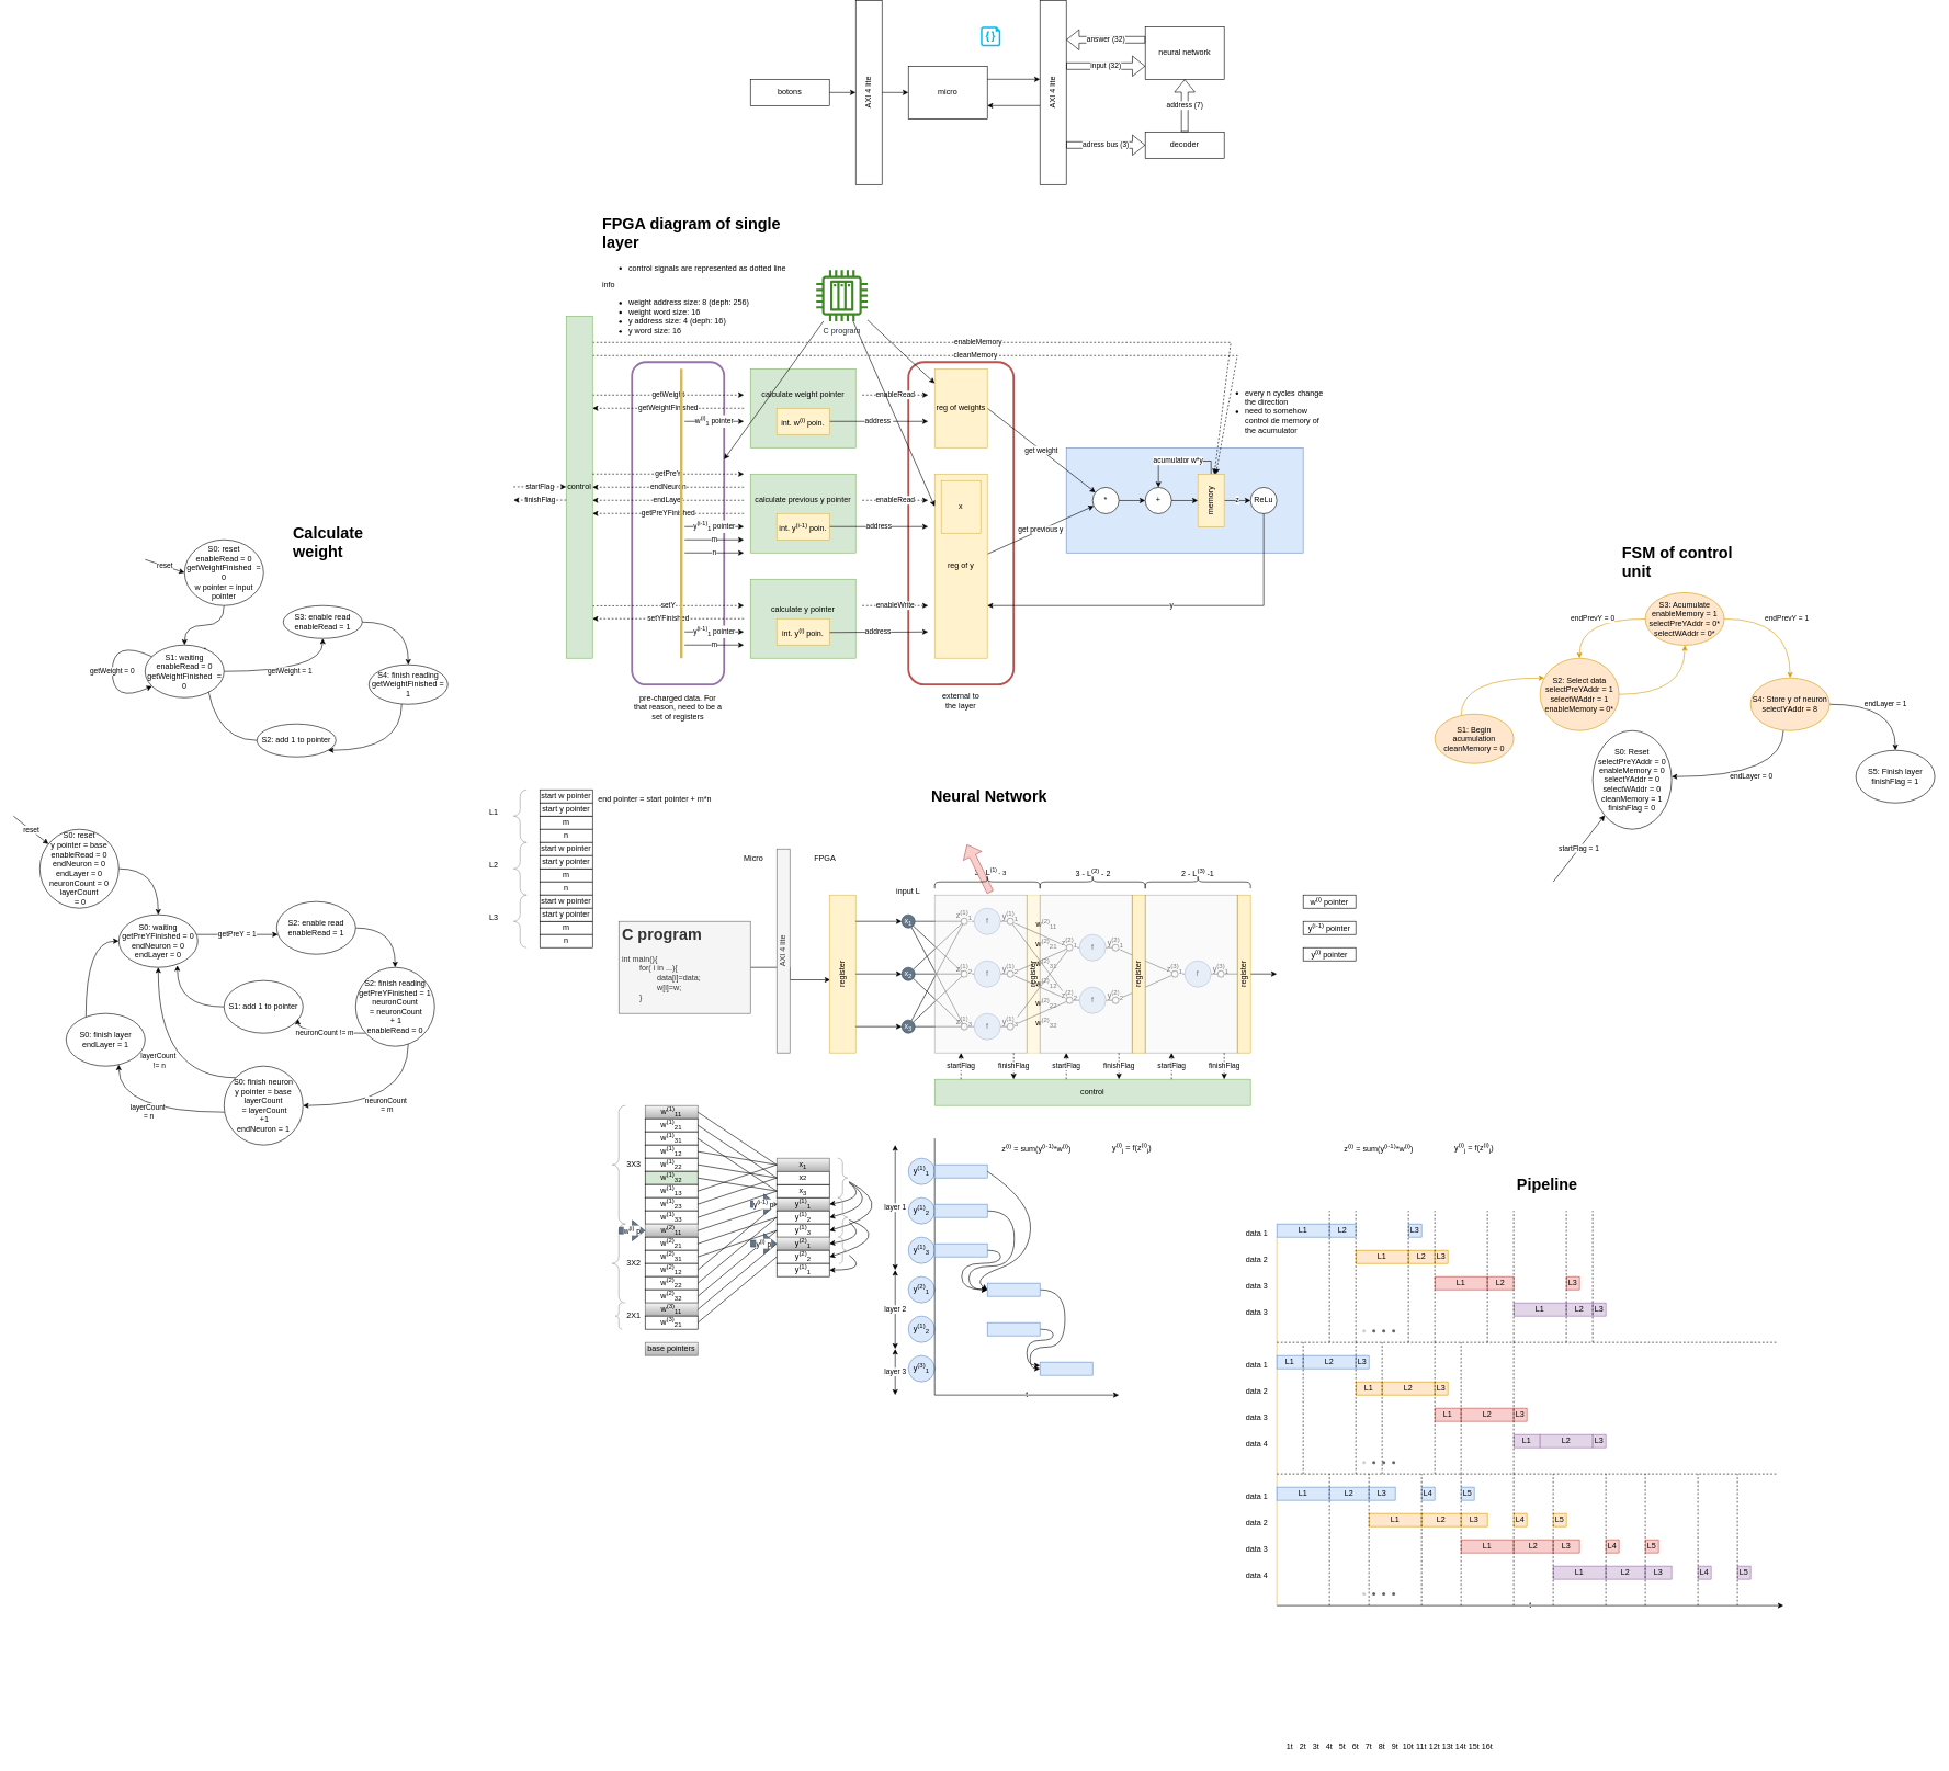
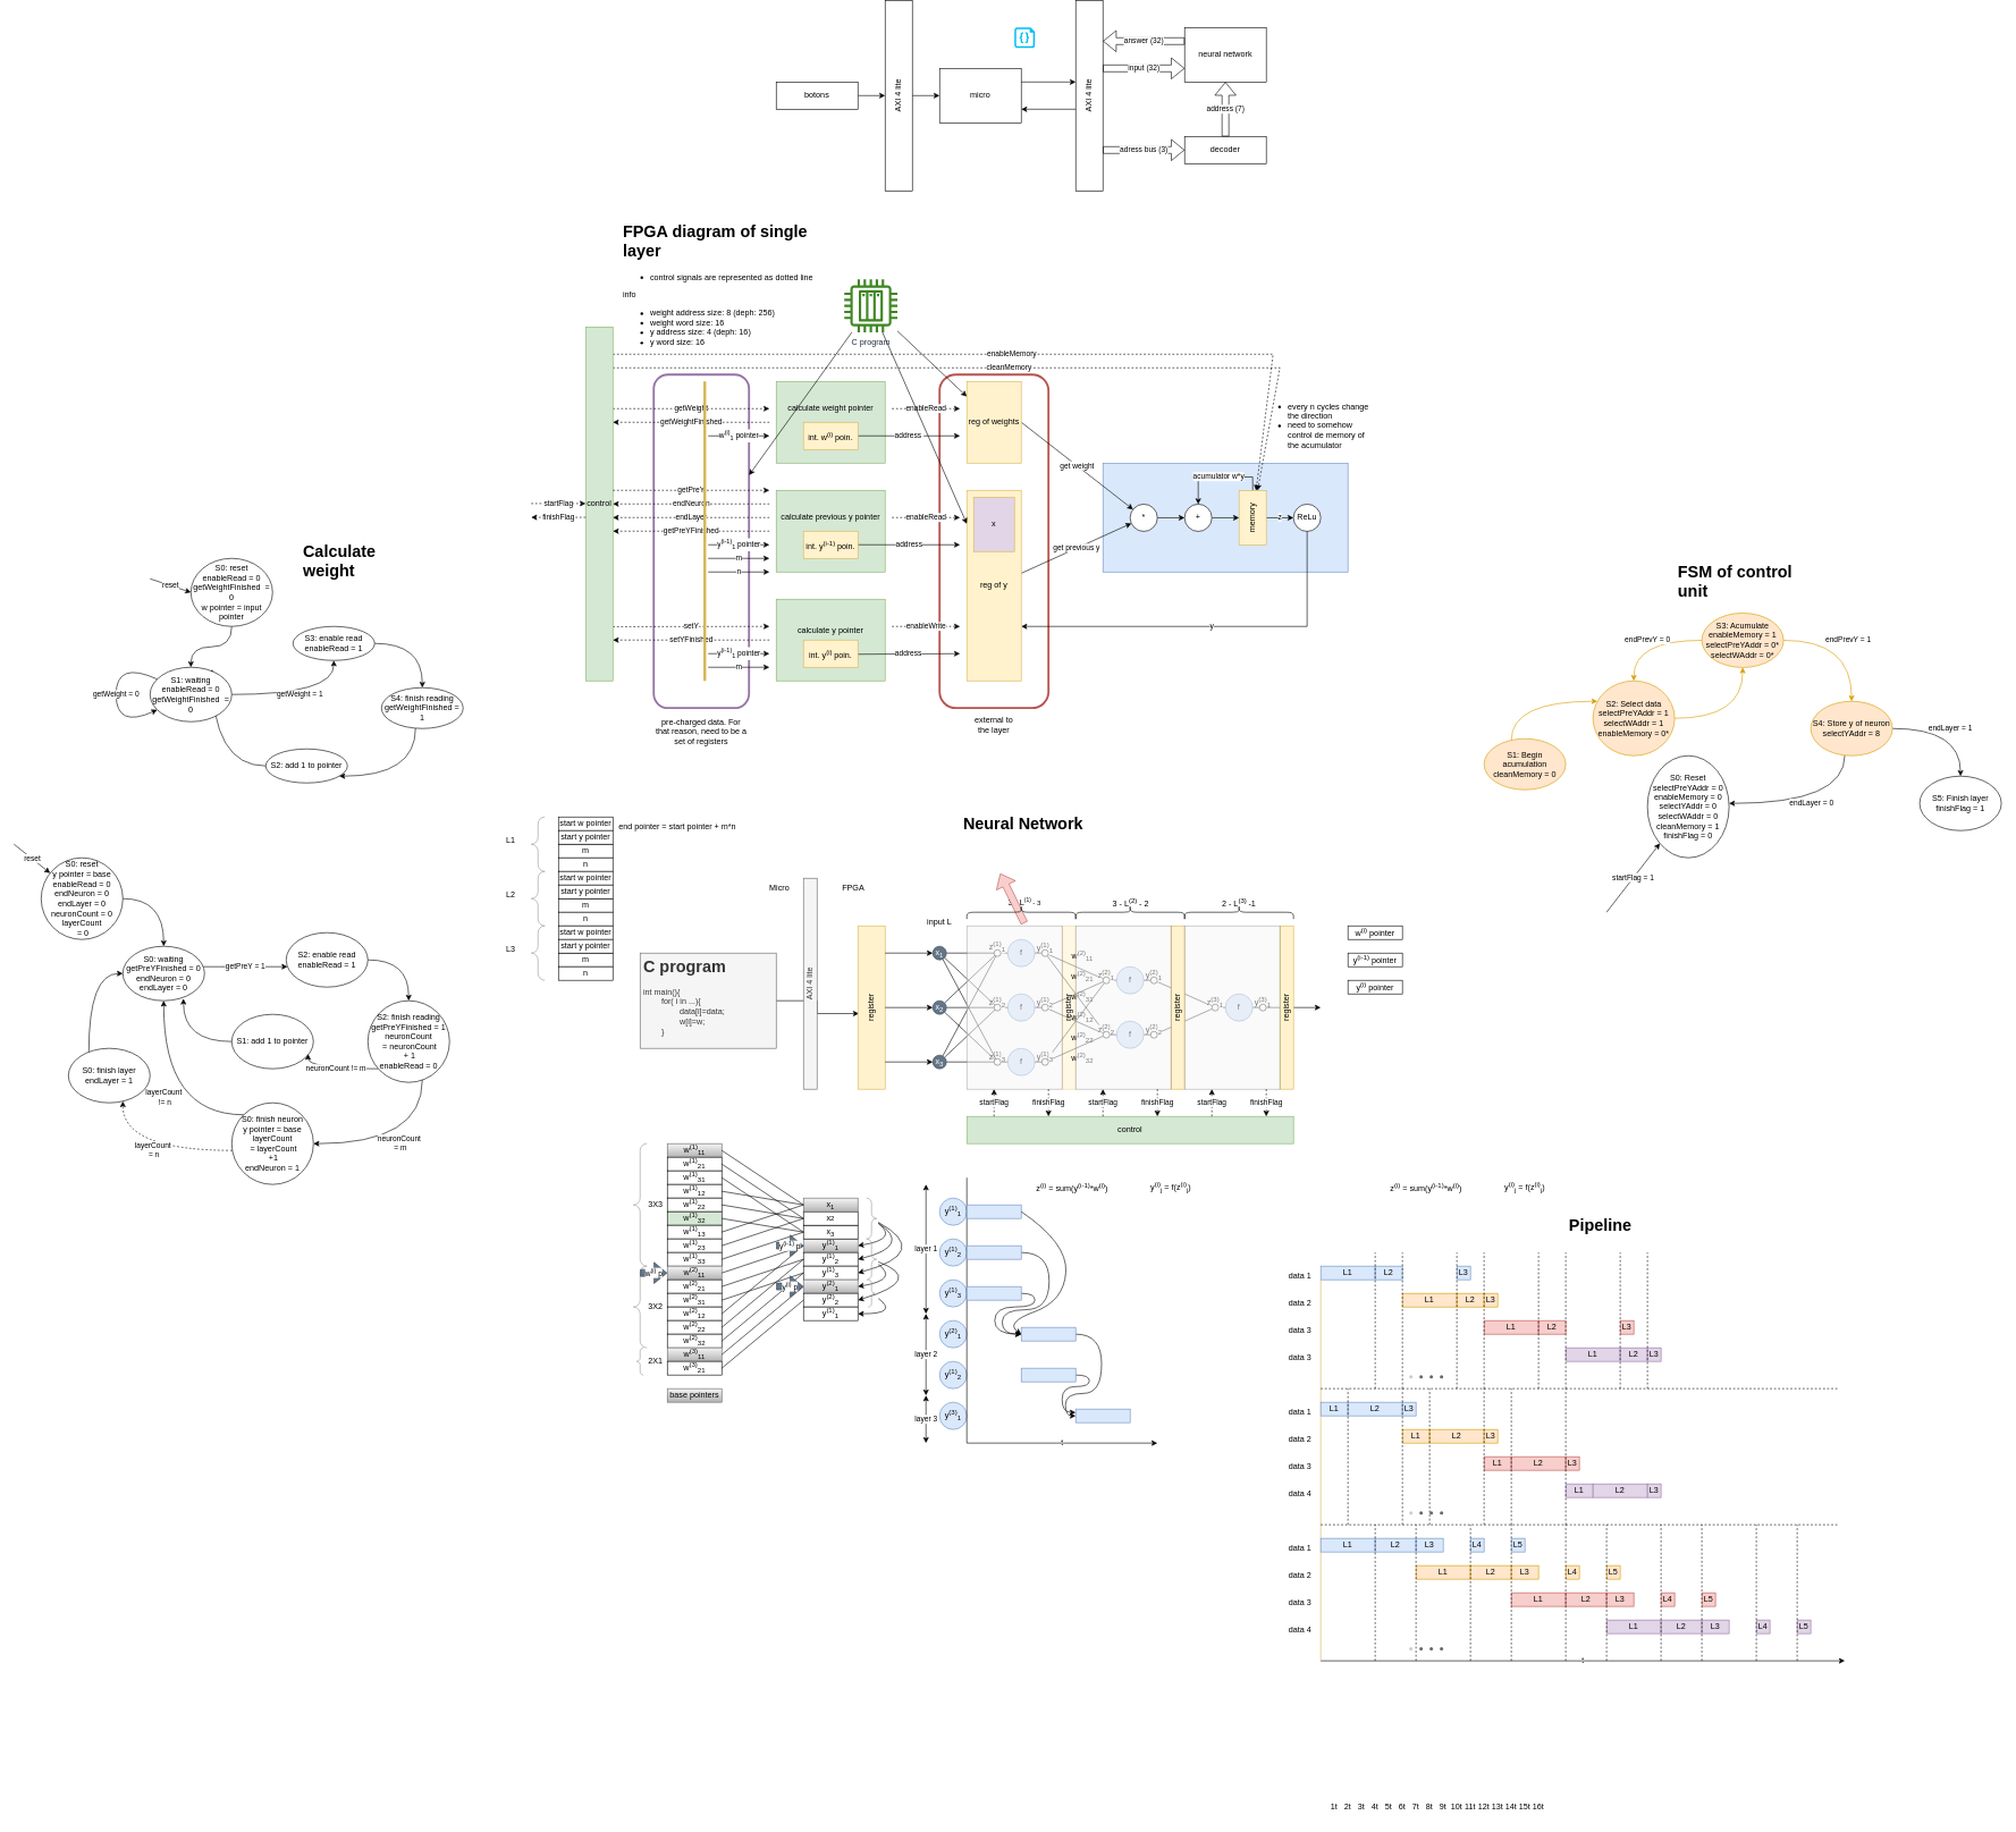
- <mxCell id="322" value="x" style="rounded=0;whiteSpace=wrap;html=1;fillColor=#fff2cc;strokeColor=#d6b656;" parent="1" vertex="1"><mxGeometry x="1430" y="710" width="60" height="80" as="geometry" /></mxCell>
+ <mxCell id="322" value="x" style="rounded=0;whiteSpace=wrap;html=1;fillColor=#e1d5e7;strokeColor=#d6b656;" parent="1" vertex="1"><mxGeometry x="1430" y="710" width="60" height="80" as="geometry" /></mxCell>
- <mxCell id="388" value="layerCount&lt;br&gt;&amp;nbsp;= n" style="edgeStyle=orthogonalEdgeStyle;rounded=0;orthogonalLoop=1;jettySize=auto;html=1;curved=1;" edge="1" parent="1" source="389" target="391"><mxGeometry relative="1" as="geometry"><mxPoint x="380" y="1710" as="sourcePoint" /><Array as="points"><mxPoint x="180" y="1670" /></Array></mxGeometry></mxCell>
+ <mxCell id="388" value="layerCount&lt;br&gt;&amp;nbsp;= n" style="edgeStyle=orthogonalEdgeStyle;rounded=0;orthogonalLoop=1;jettySize=auto;html=1;curved=1;dashed=1;" edge="1" parent="1" source="389" target="391"><mxGeometry relative="1" as="geometry"><mxPoint x="380" y="1710" as="sourcePoint" /><Array as="points"><mxPoint x="180" y="1670" /></Array></mxGeometry></mxCell>
